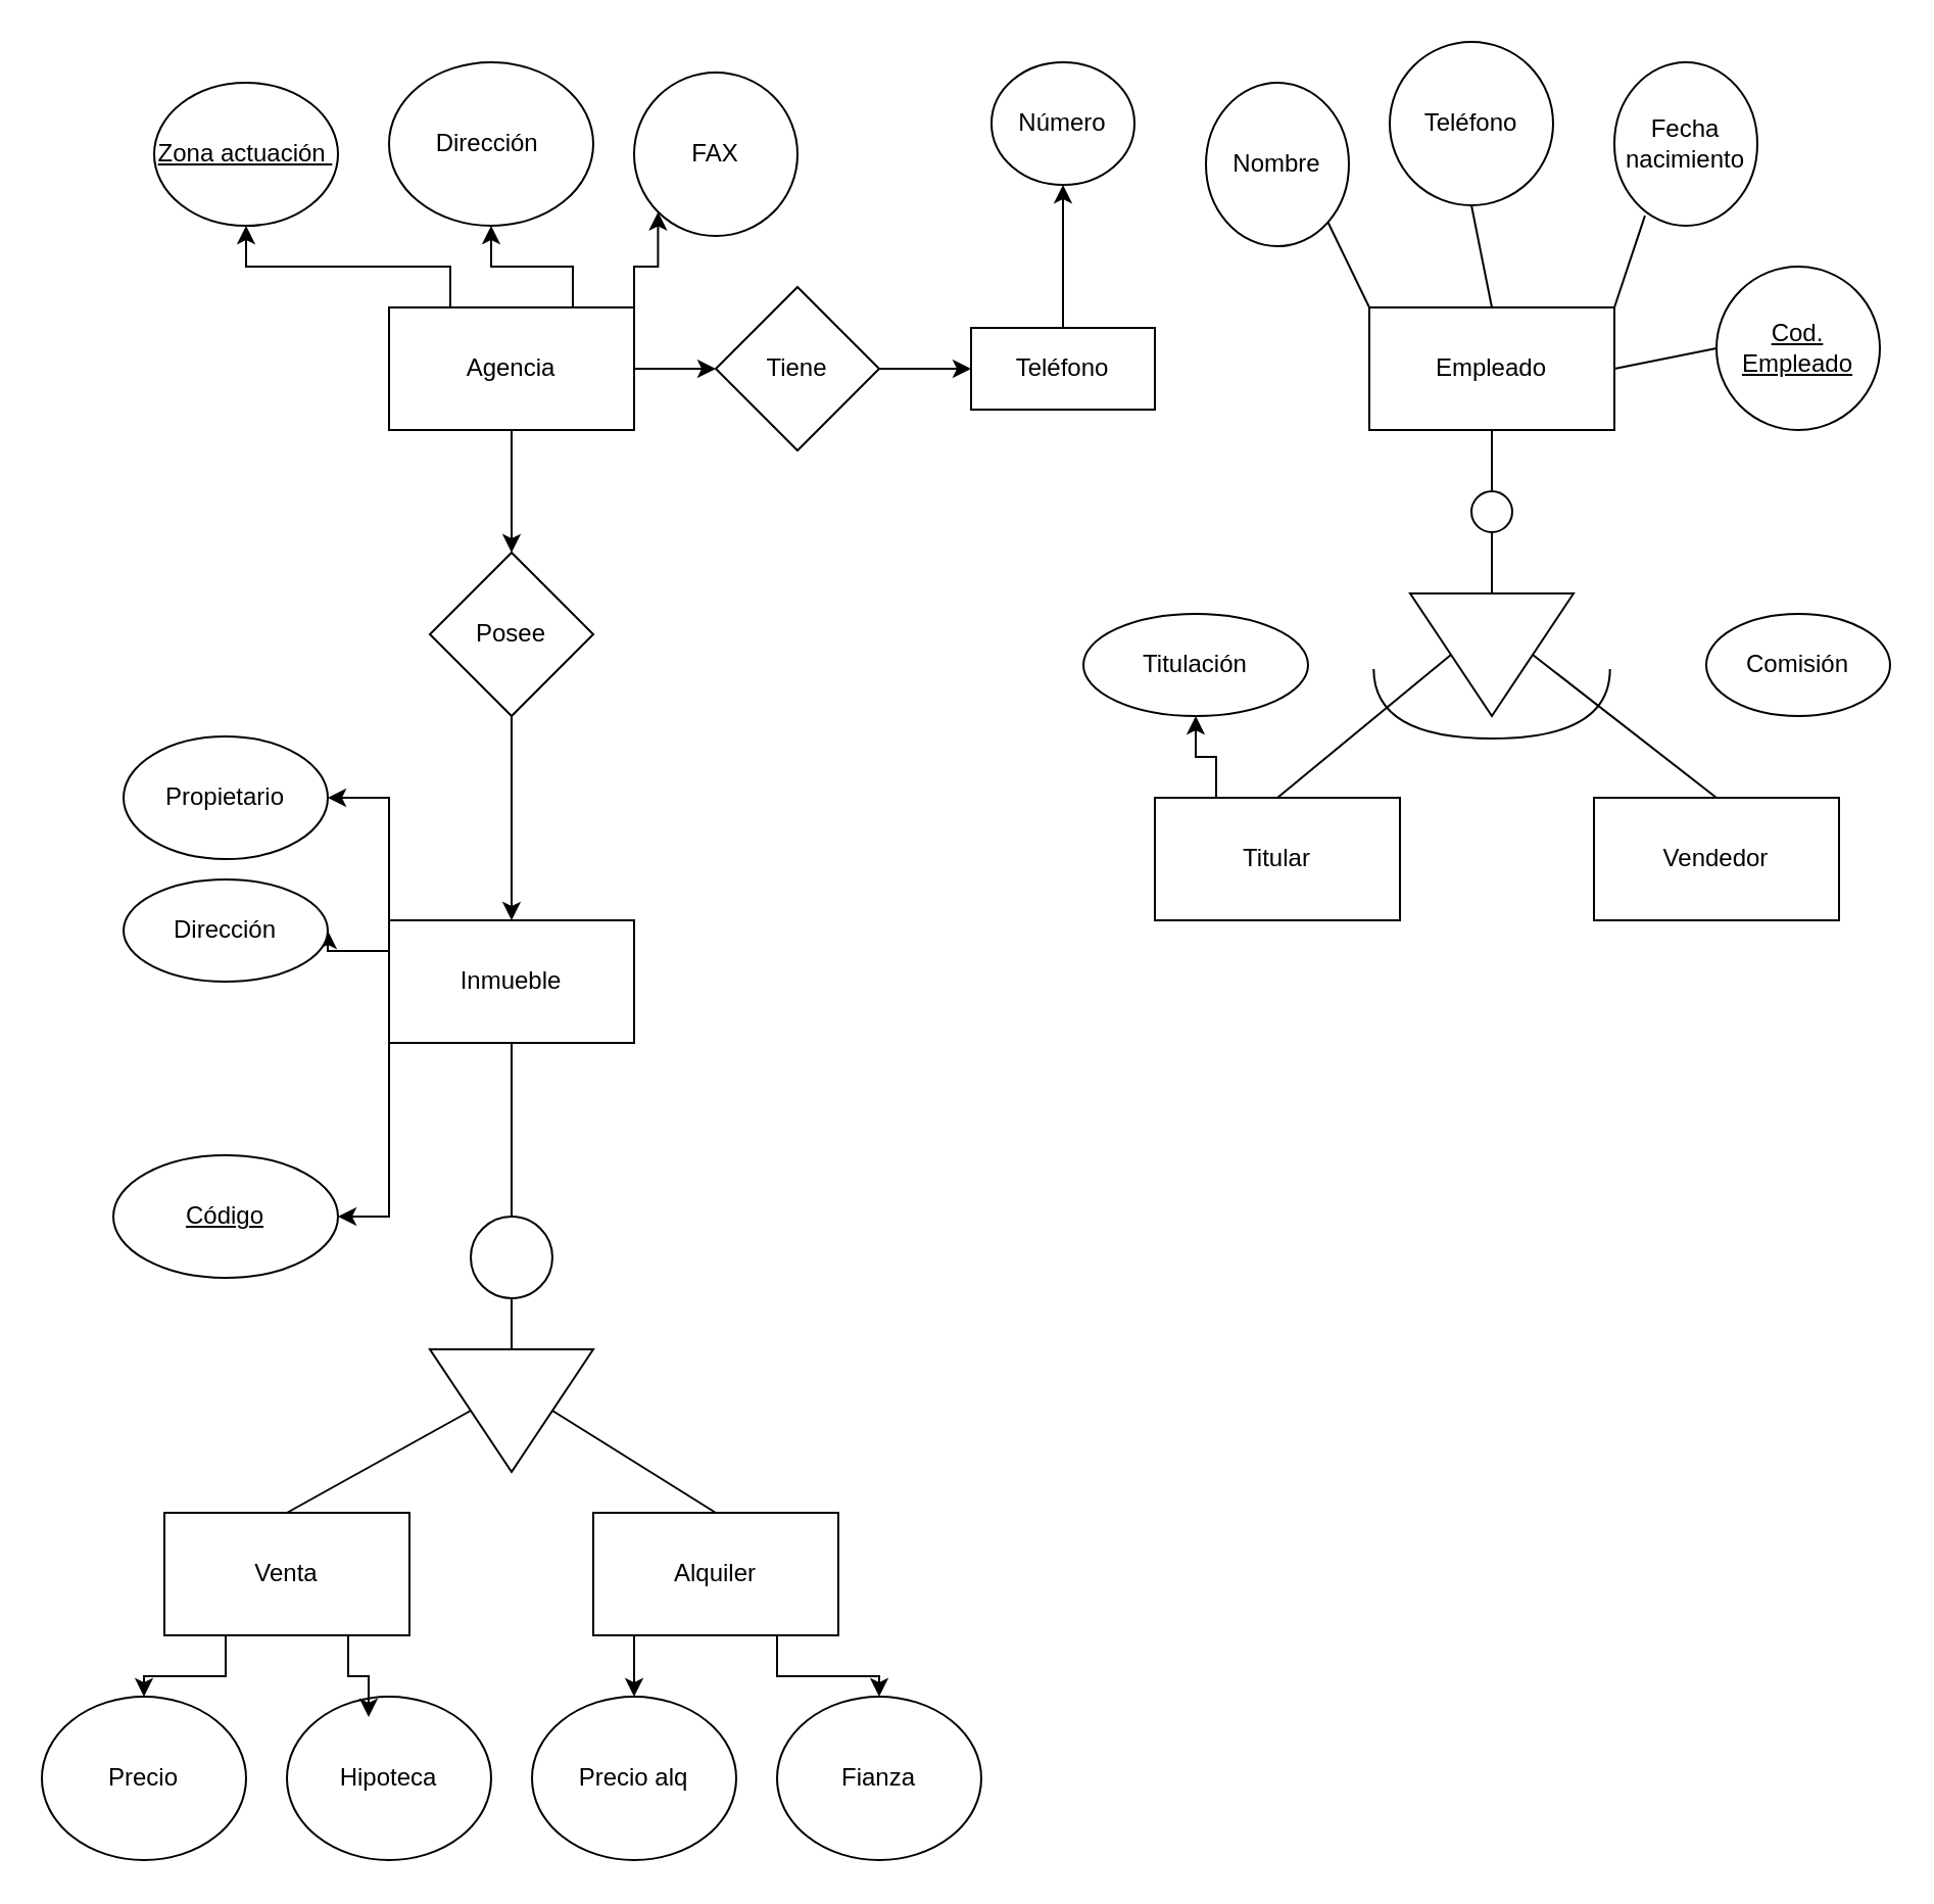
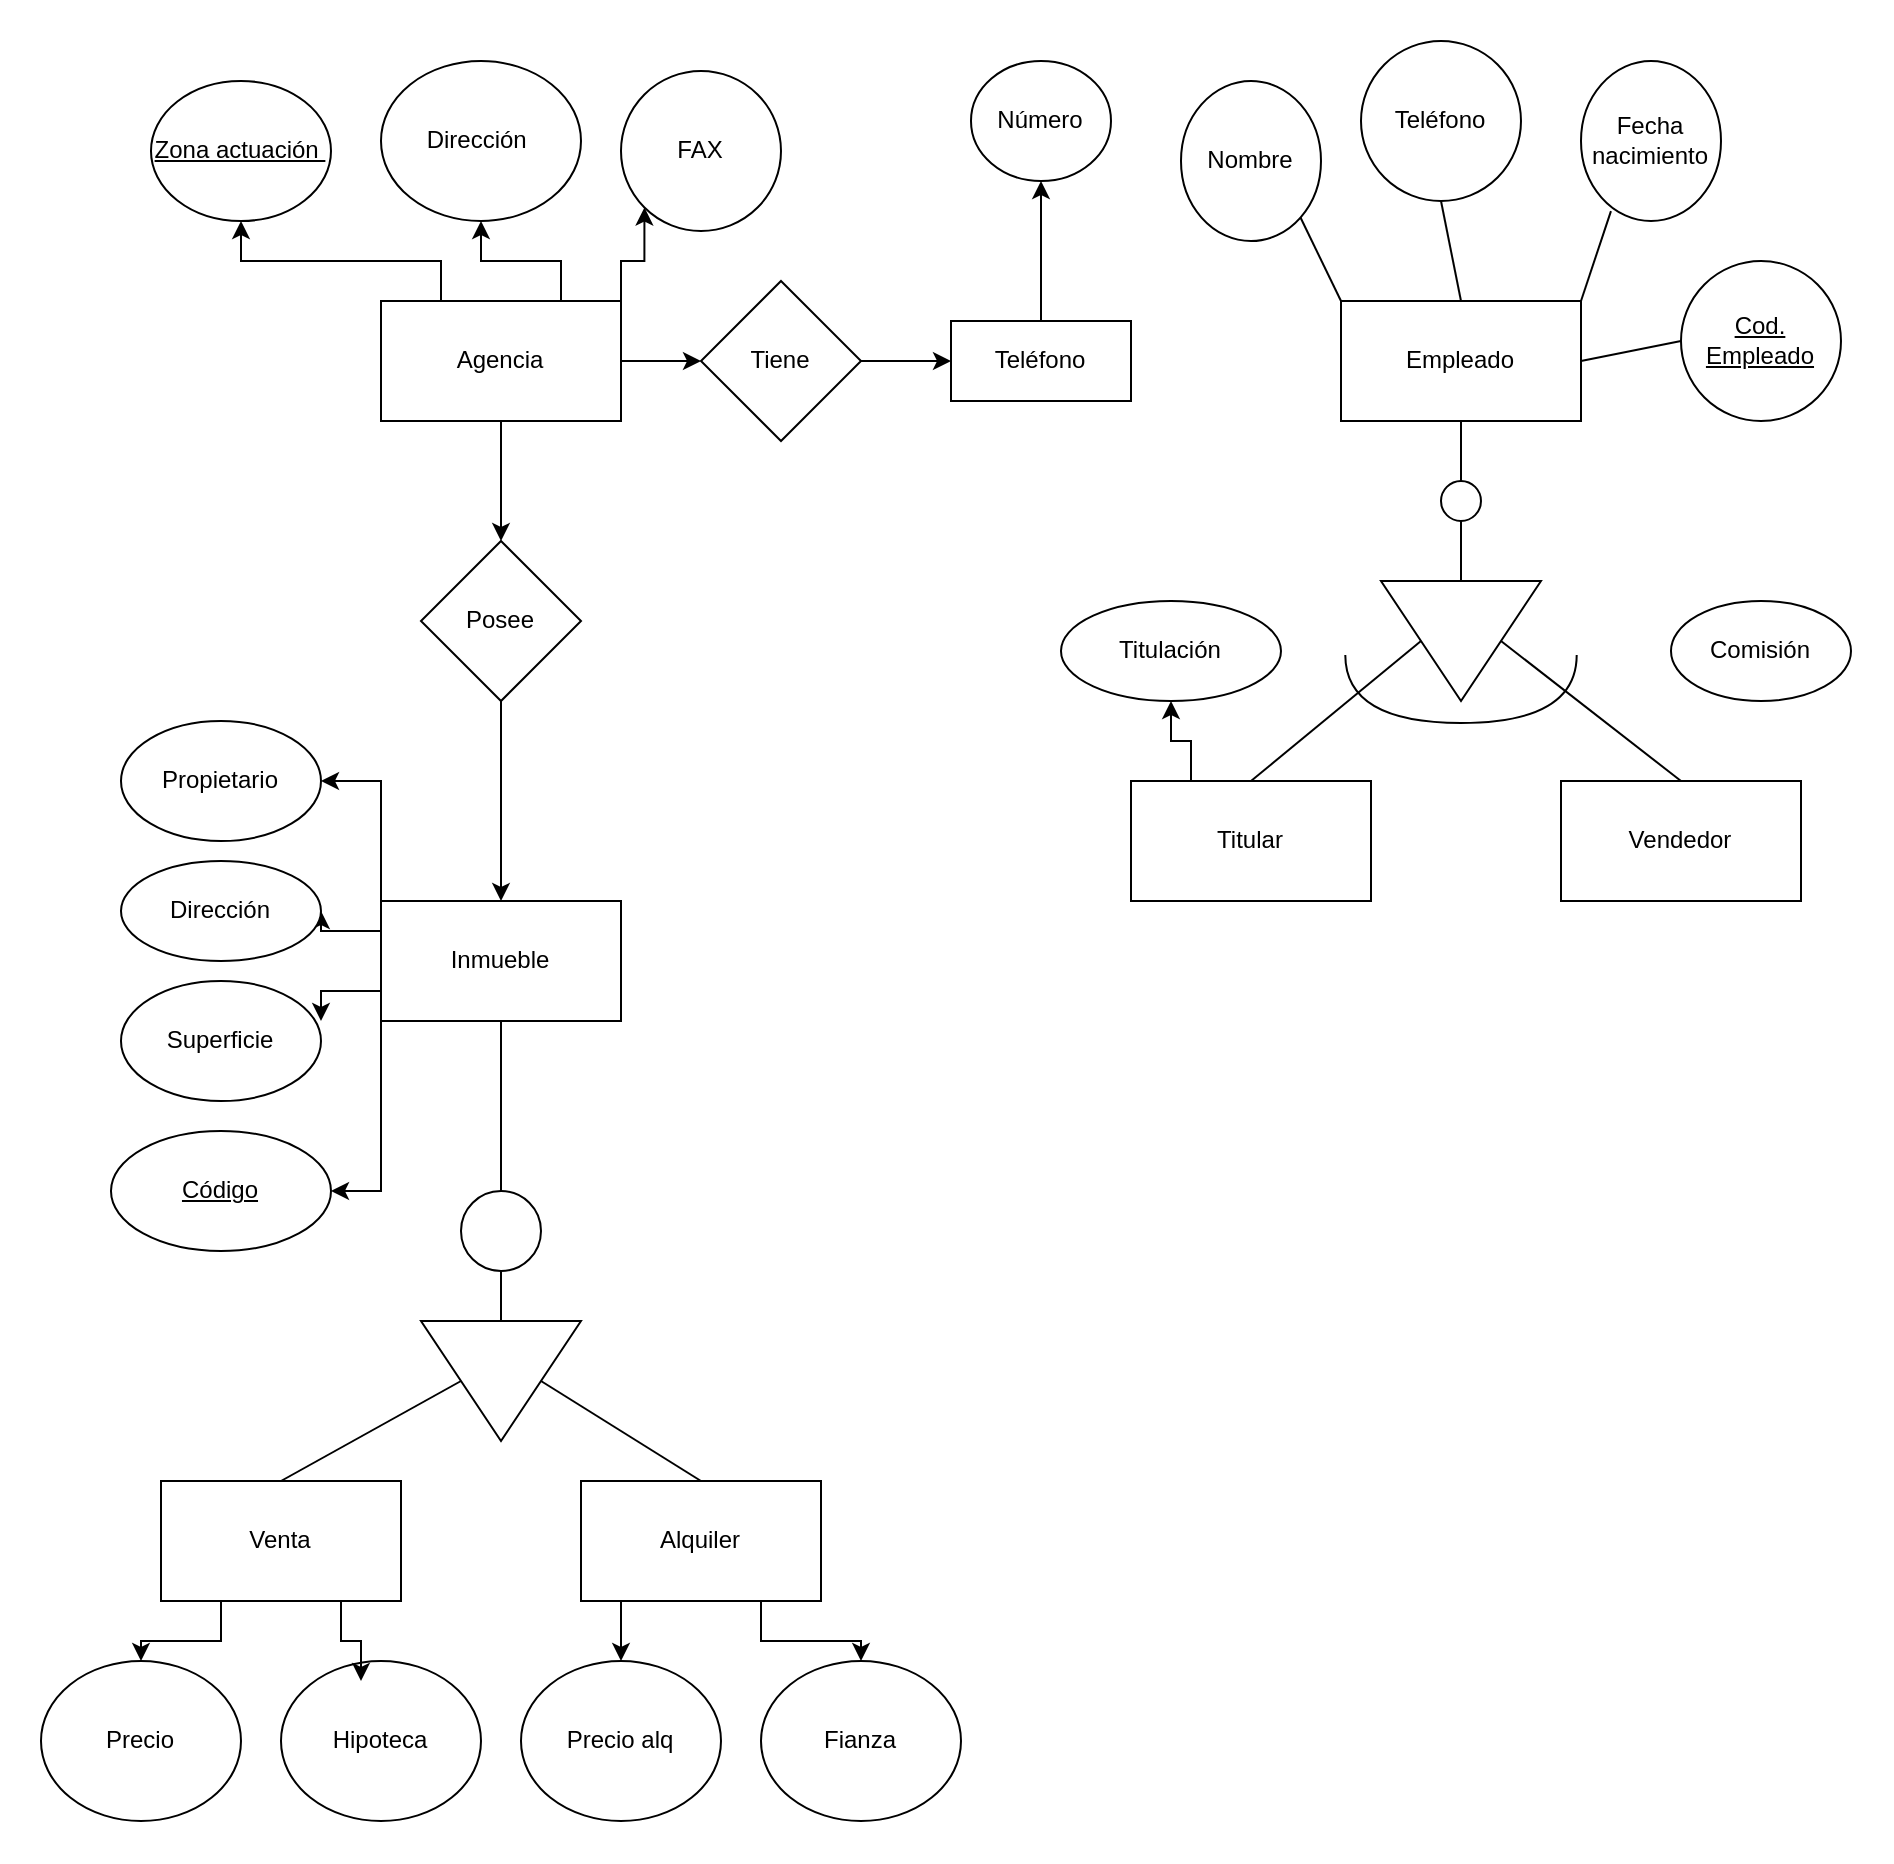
+ <mxCell id="48" style="edgeStyle=orthogonalEdgeStyle;rounded=0;orthogonalLoop=1;jettySize=auto;html=1;exitX=0;exitY=0.75;exitDx=0;exitDy=0;entryX=1;entryY=0.333;entryDx=0;entryDy=0;entryPerimeter=0;" edge="1" parent="1" source="20" target="23"><mxGeometry relative="1" as="geometry" /></mxCell>
+ <mxCell id="23" value="Superficie" style="ellipse;whiteSpace=wrap;html=1;" vertex="1" parent="1"><mxGeometry x="60" y="490" width="100" height="60" as="geometry" /></mxCell>
